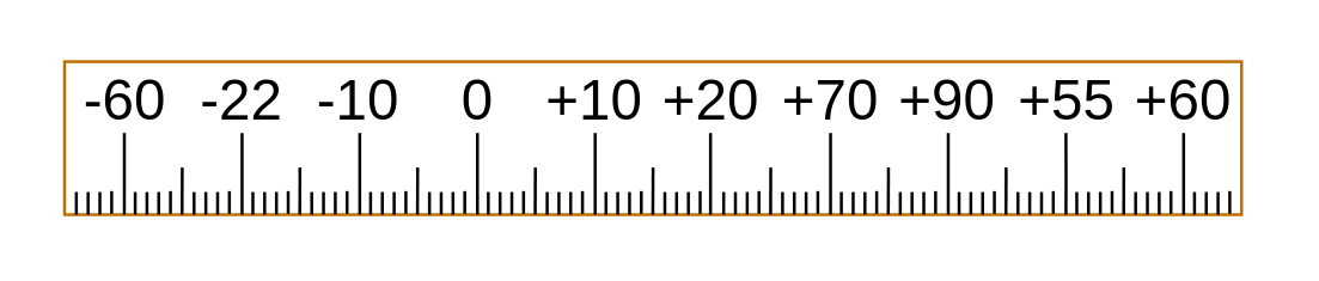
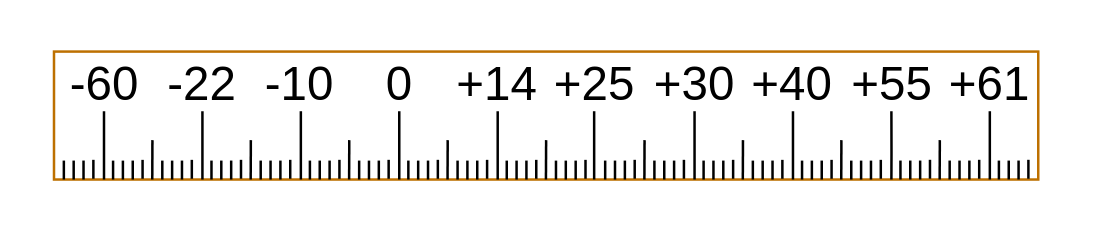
- <mxCell id="17" value="+10" style="text;html=1;resizable=0;autosize=1;align=center;verticalAlign=middle;points=[];fillColor=none;strokeColor=none;rounded=0;fontSize=19;" parent="15" vertex="1"><mxGeometry x="-8" y="-4" width="47.244" height="27.559" as="geometry" /></mxCell>
+ <mxCell id="17" value="+14" style="text;html=1;resizable=0;autosize=1;align=center;verticalAlign=middle;points=[];fillColor=none;strokeColor=none;rounded=0;fontSize=19;" parent="15" vertex="1"><mxGeometry x="-8" y="-4" width="47.244" height="27.559" as="geometry" /></mxCell>
- <mxCell id="20" value="+20" style="text;html=1;resizable=0;autosize=1;align=center;verticalAlign=middle;points=[];fillColor=none;strokeColor=none;rounded=0;fontSize=19;" parent="18" vertex="1"><mxGeometry x="-8" y="-4" width="47.244" height="27.559" as="geometry" /></mxCell>
+ <mxCell id="20" value="+25" style="text;html=1;resizable=0;autosize=1;align=center;verticalAlign=middle;points=[];fillColor=none;strokeColor=none;rounded=0;fontSize=19;" parent="18" vertex="1"><mxGeometry x="-8" y="-4" width="47.244" height="27.559" as="geometry" /></mxCell>
- <mxCell id="23" value="+70" style="text;html=1;resizable=0;autosize=1;align=center;verticalAlign=middle;points=[];fillColor=none;strokeColor=none;rounded=0;fontSize=19;" parent="21" vertex="1"><mxGeometry x="-8" y="-4" width="47.244" height="27.559" as="geometry" /></mxCell>
+ <mxCell id="23" value="+30" style="text;html=1;resizable=0;autosize=1;align=center;verticalAlign=middle;points=[];fillColor=none;strokeColor=none;rounded=0;fontSize=19;" parent="21" vertex="1"><mxGeometry x="-8" y="-4" width="47.244" height="27.559" as="geometry" /></mxCell>
- <mxCell id="26" value="+90" style="text;html=1;resizable=0;autosize=1;align=center;verticalAlign=middle;points=[];fillColor=none;strokeColor=none;rounded=0;fontSize=19;" parent="24" vertex="1"><mxGeometry x="-8" y="-4" width="47.244" height="27.559" as="geometry" /></mxCell>
+ <mxCell id="26" value="+40" style="text;html=1;resizable=0;autosize=1;align=center;verticalAlign=middle;points=[];fillColor=none;strokeColor=none;rounded=0;fontSize=19;" parent="24" vertex="1"><mxGeometry x="-8" y="-4" width="47.244" height="27.559" as="geometry" /></mxCell>
- <mxCell id="32" value="+60" style="text;html=1;resizable=0;autosize=1;align=center;verticalAlign=middle;points=[];fillColor=none;strokeColor=none;rounded=0;fontSize=19;" parent="30" vertex="1"><mxGeometry x="-8" y="-4" width="47.244" height="27.559" as="geometry" /></mxCell>
+ <mxCell id="32" value="+61" style="text;html=1;resizable=0;autosize=1;align=center;verticalAlign=middle;points=[];fillColor=none;strokeColor=none;rounded=0;fontSize=19;" parent="30" vertex="1"><mxGeometry x="-8" y="-4" width="47.244" height="27.559" as="geometry" /></mxCell>
